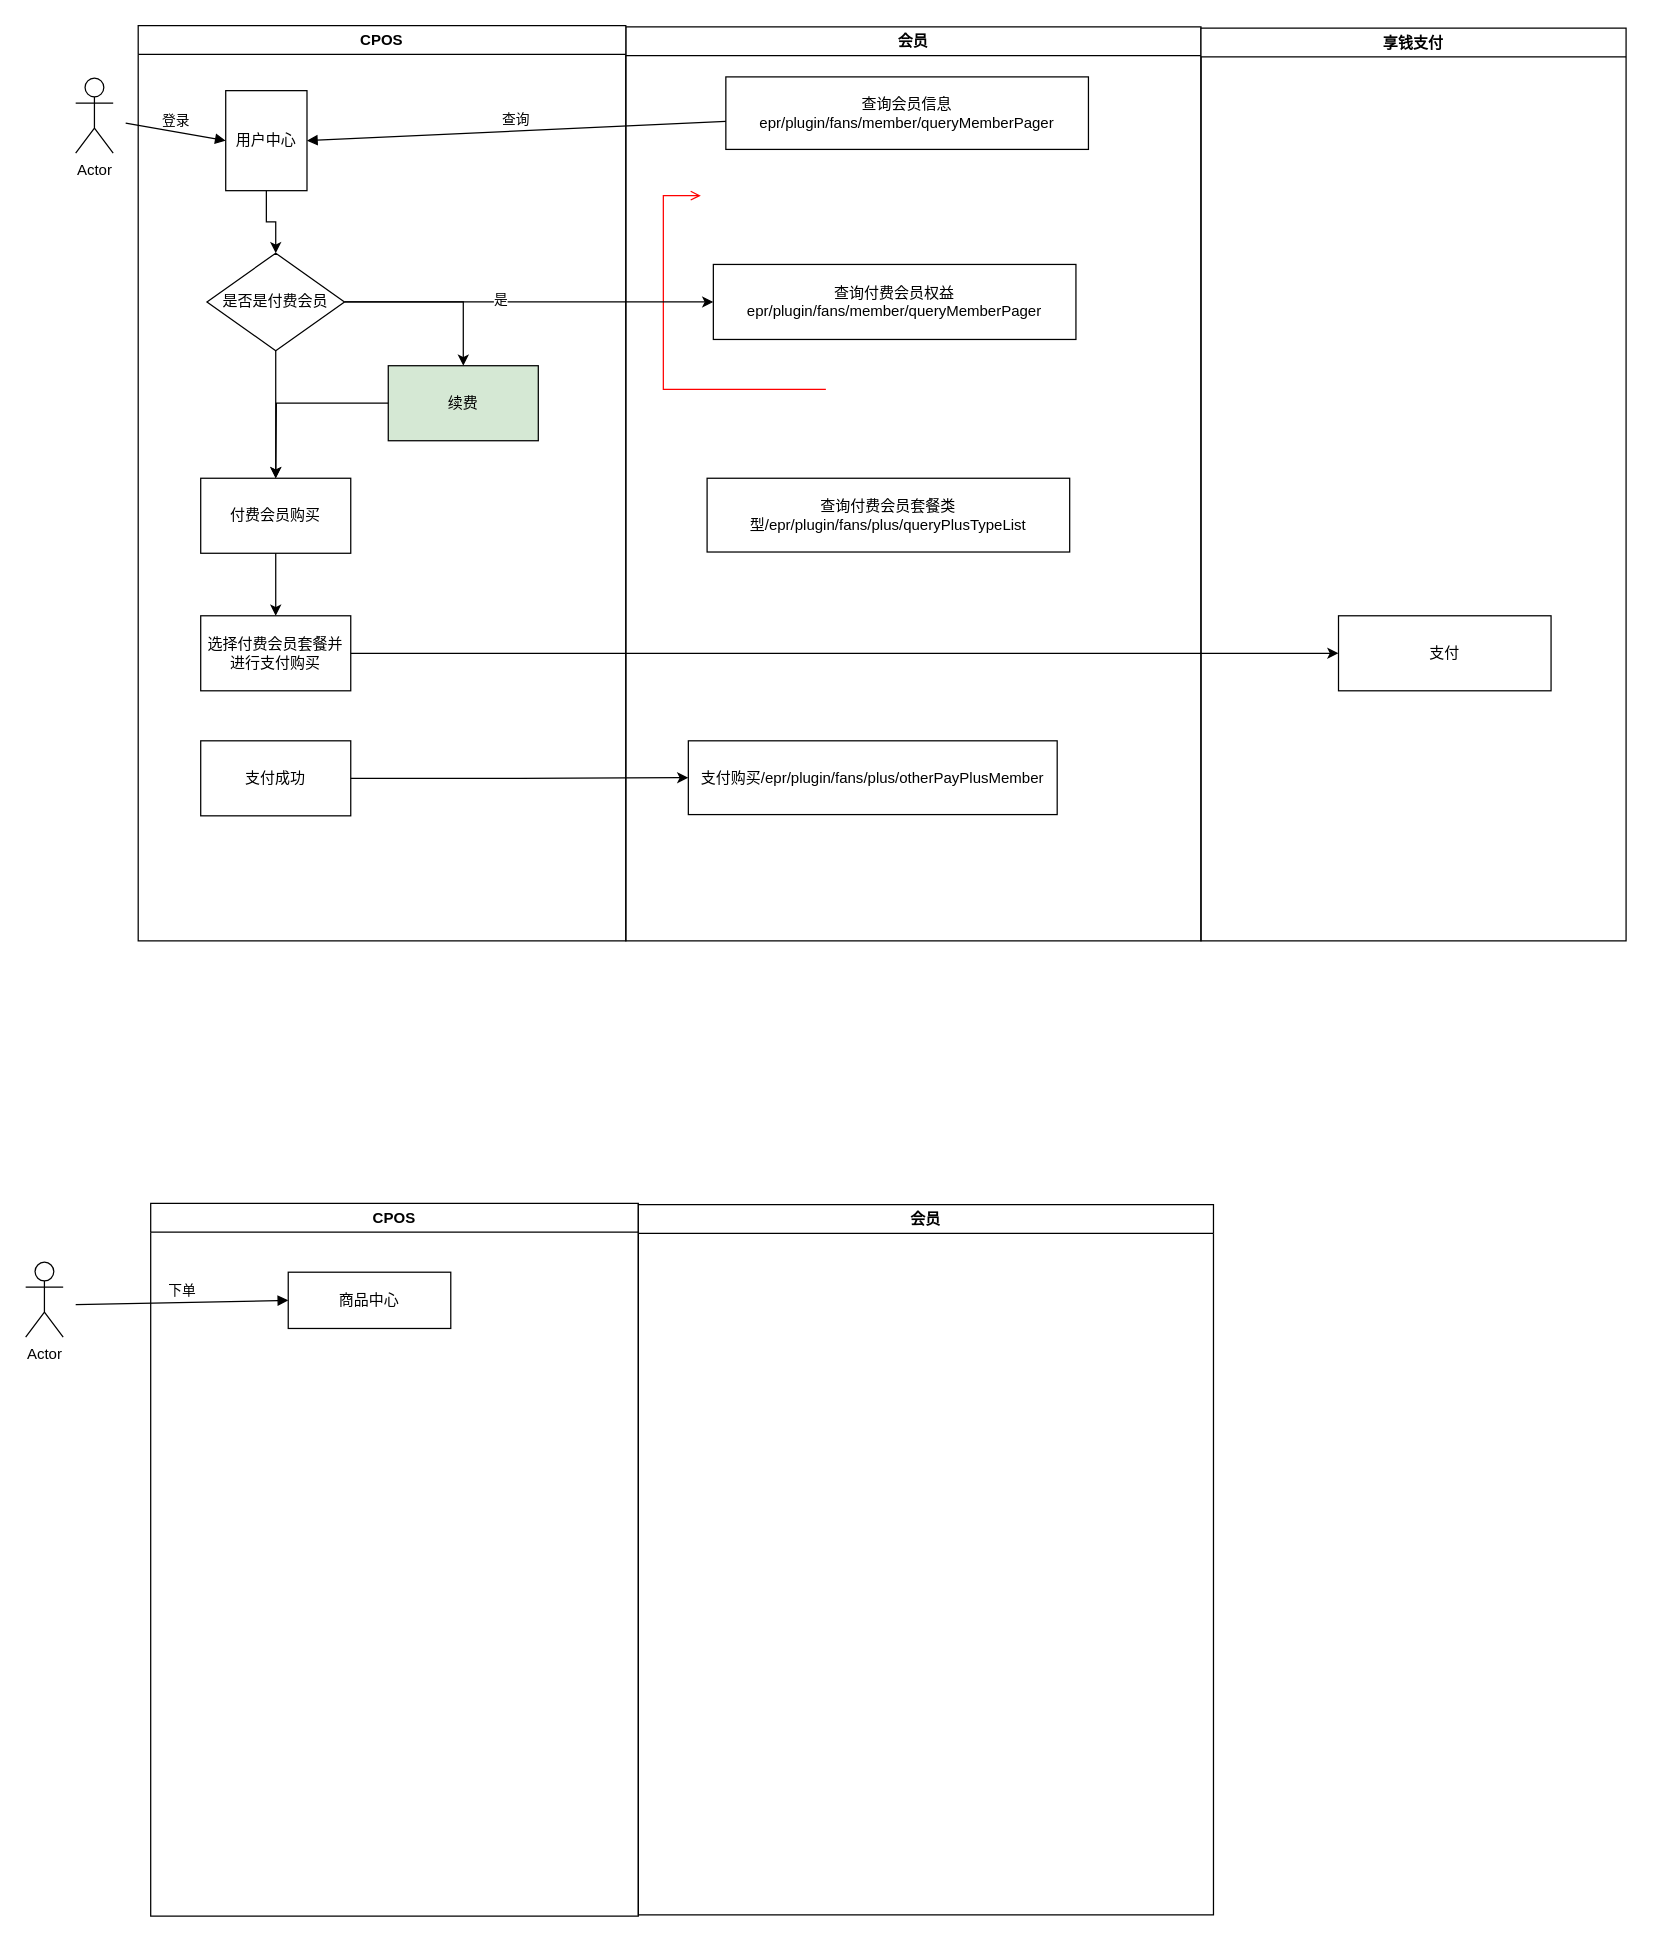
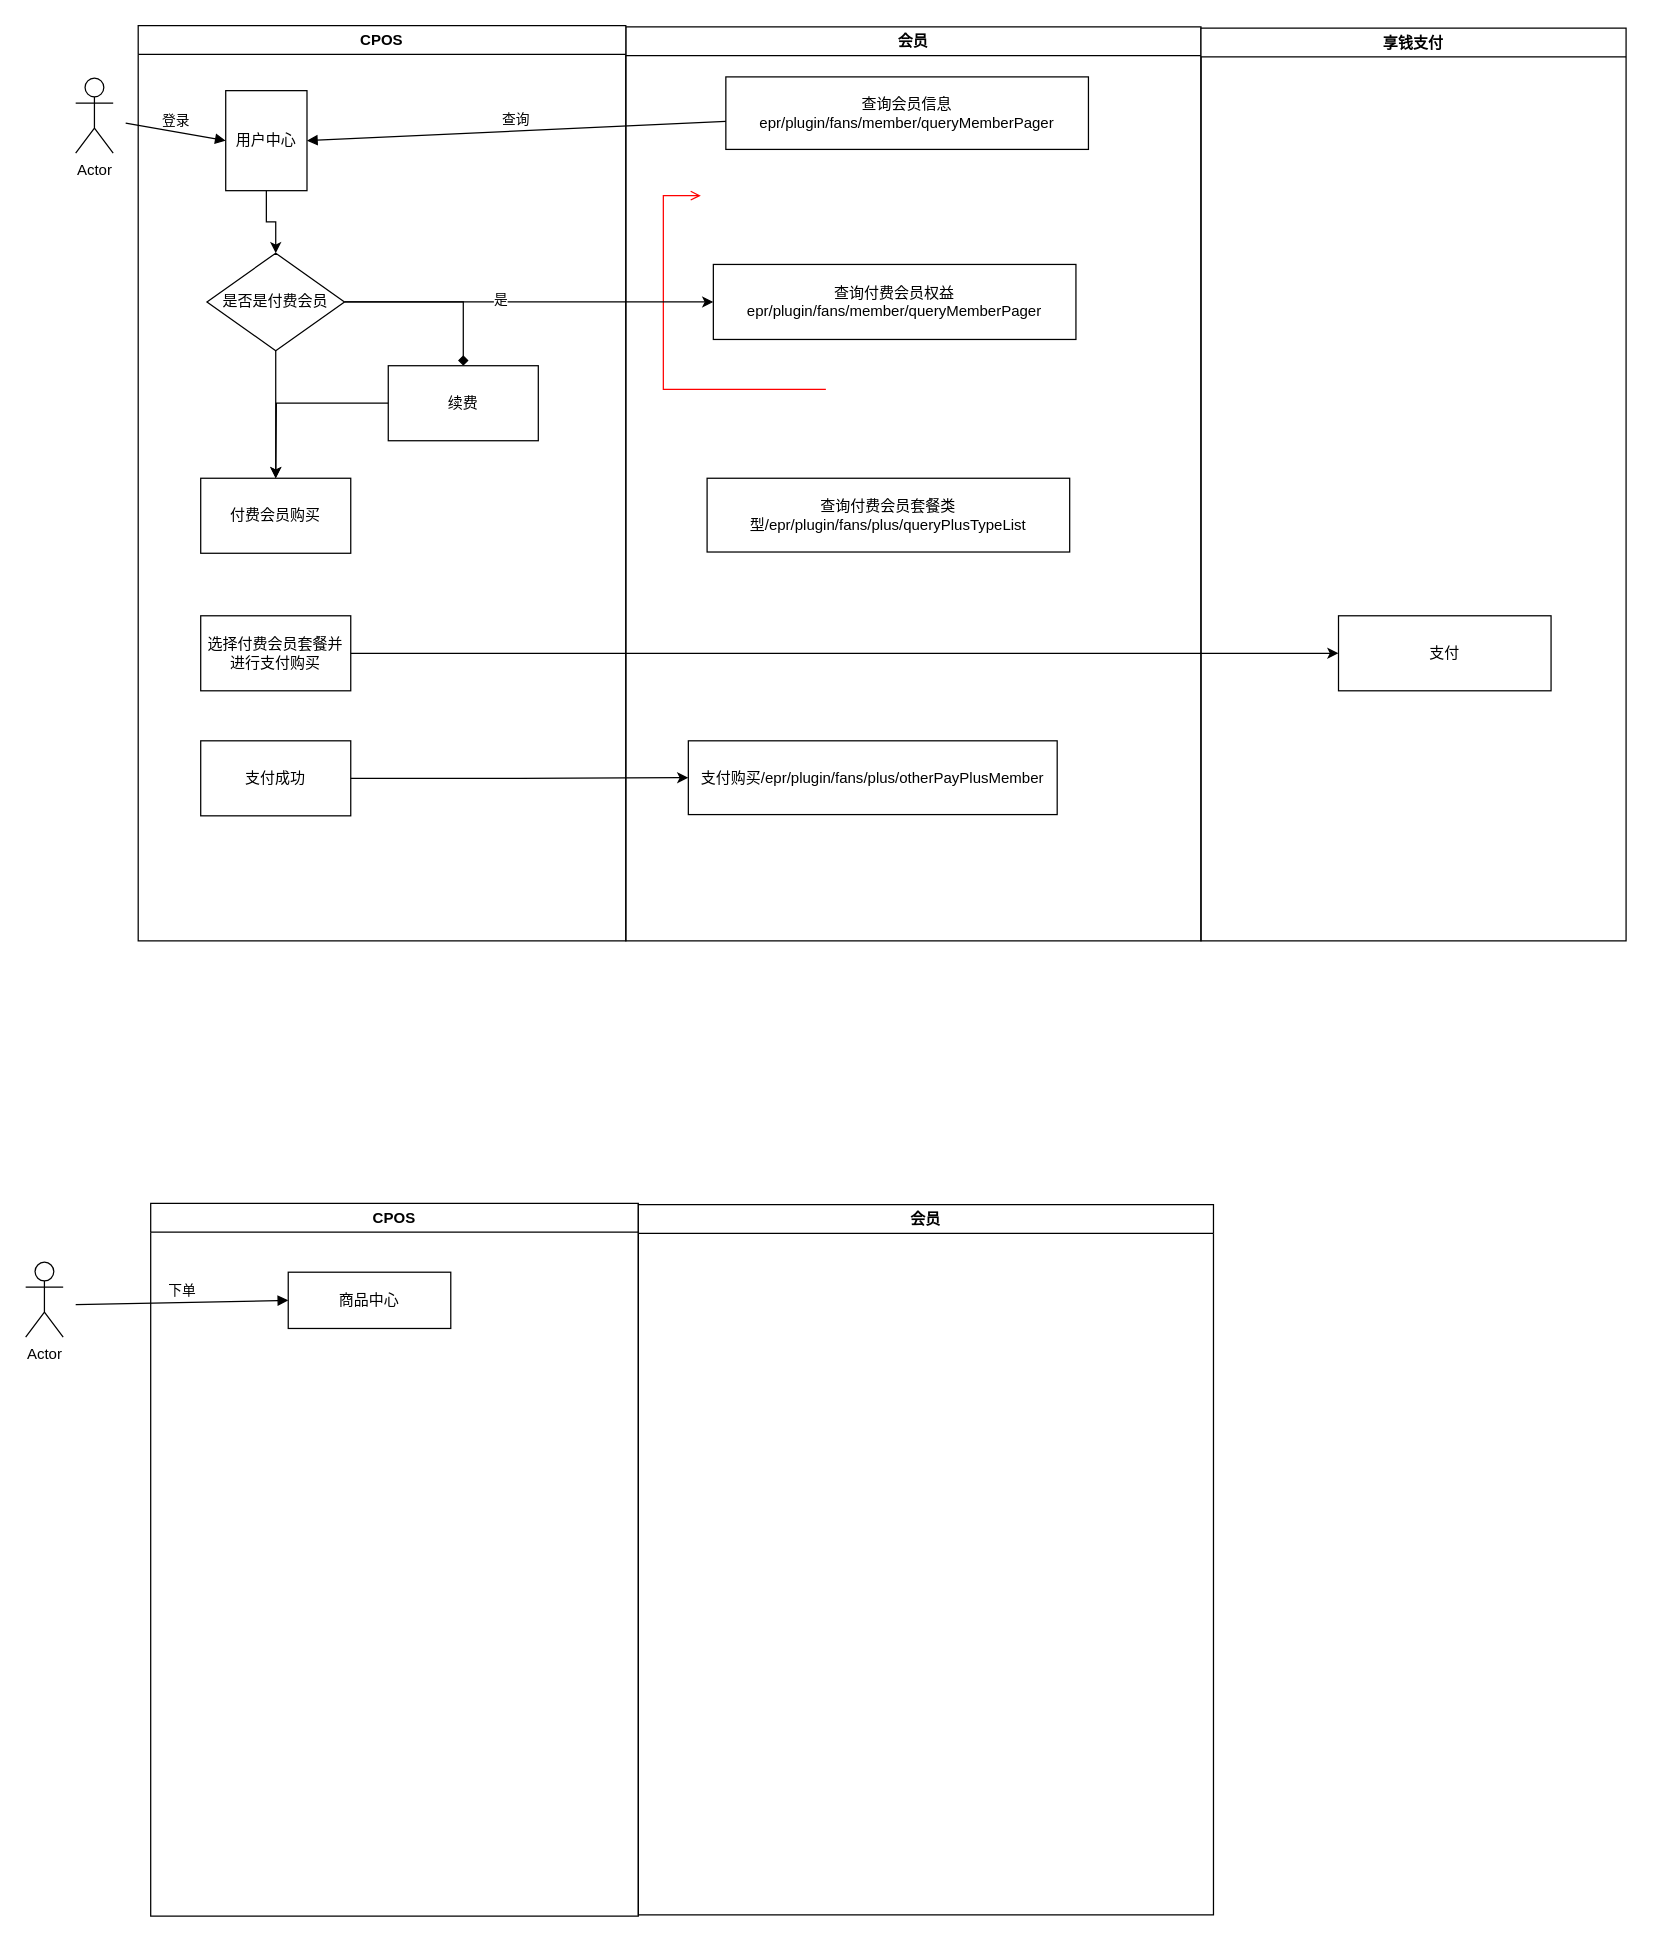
- <mxCell id="11" style="edgeStyle=orthogonalEdgeStyle;rounded=0;orthogonalLoop=1;jettySize=auto;html=1;exitX=1;exitY=0.5;exitDx=0;exitDy=0;entryX=0.5;entryY=0;entryDx=0;entryDy=0;" edge="1" parent="8" source="12" target="17"><mxGeometry relative="1" as="geometry" /></mxCell>
+ <mxCell id="11" style="edgeStyle=orthogonalEdgeStyle;rounded=0;orthogonalLoop=1;jettySize=auto;html=1;exitX=1;exitY=0.5;exitDx=0;exitDy=0;entryX=0.5;entryY=0;entryDx=0;entryDy=0;endArrow=diamond;" edge="1" parent="8" source="12" target="17"><mxGeometry relative="1" as="geometry" /></mxCell>
- <mxCell id="17" value="续费" style="rounded=0;whiteSpace=wrap;html=1;fillColor=#d5e8d4;" vertex="1" parent="8"><mxGeometry x="200" y="272" width="120" height="60" as="geometry" /></mxCell>
+ <mxCell id="17" value="续费" style="rounded=0;whiteSpace=wrap;html=1;" vertex="1" parent="8"><mxGeometry x="200" y="272" width="120" height="60" as="geometry" /></mxCell>
- <mxCell id="16" style="edgeStyle=orthogonalEdgeStyle;rounded=0;orthogonalLoop=1;jettySize=auto;html=1;exitX=0.5;exitY=1;exitDx=0;exitDy=0;" edge="1" parent="8" source="13" target="14"><mxGeometry relative="1" as="geometry"><mxPoint x="160" y="472" as="targetPoint" /></mxGeometry></mxCell>
